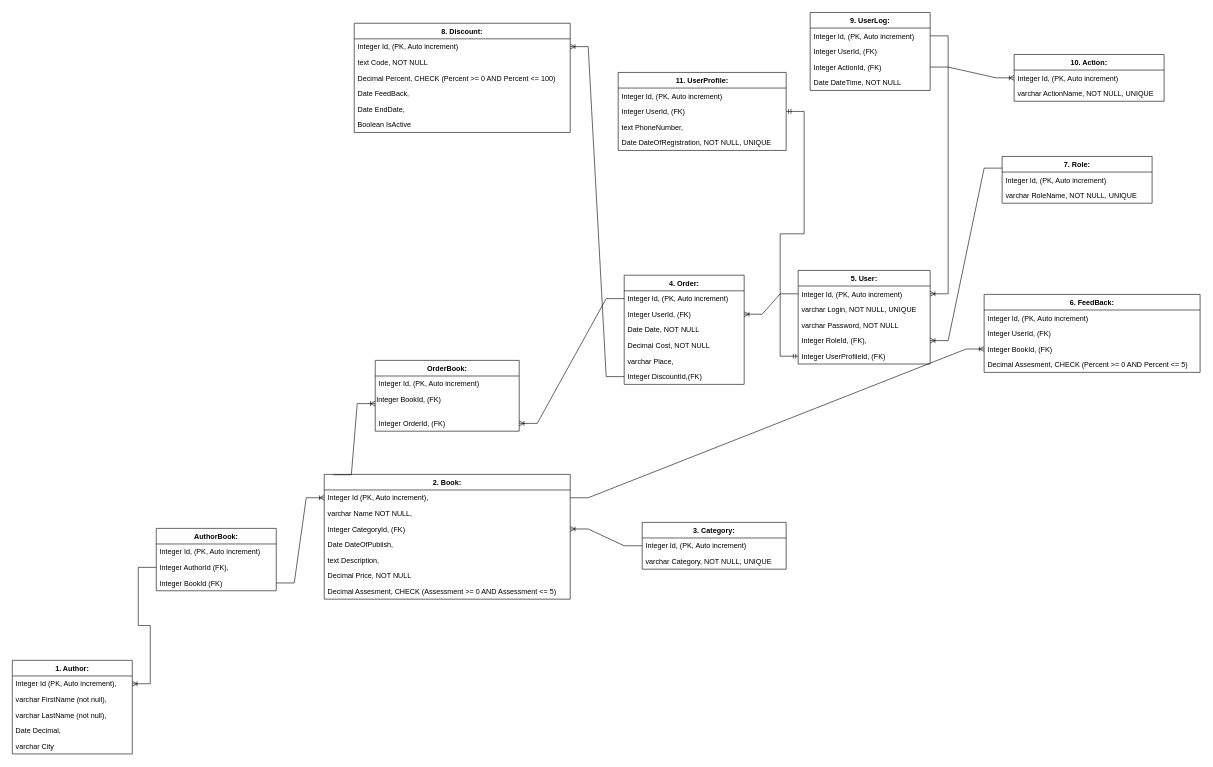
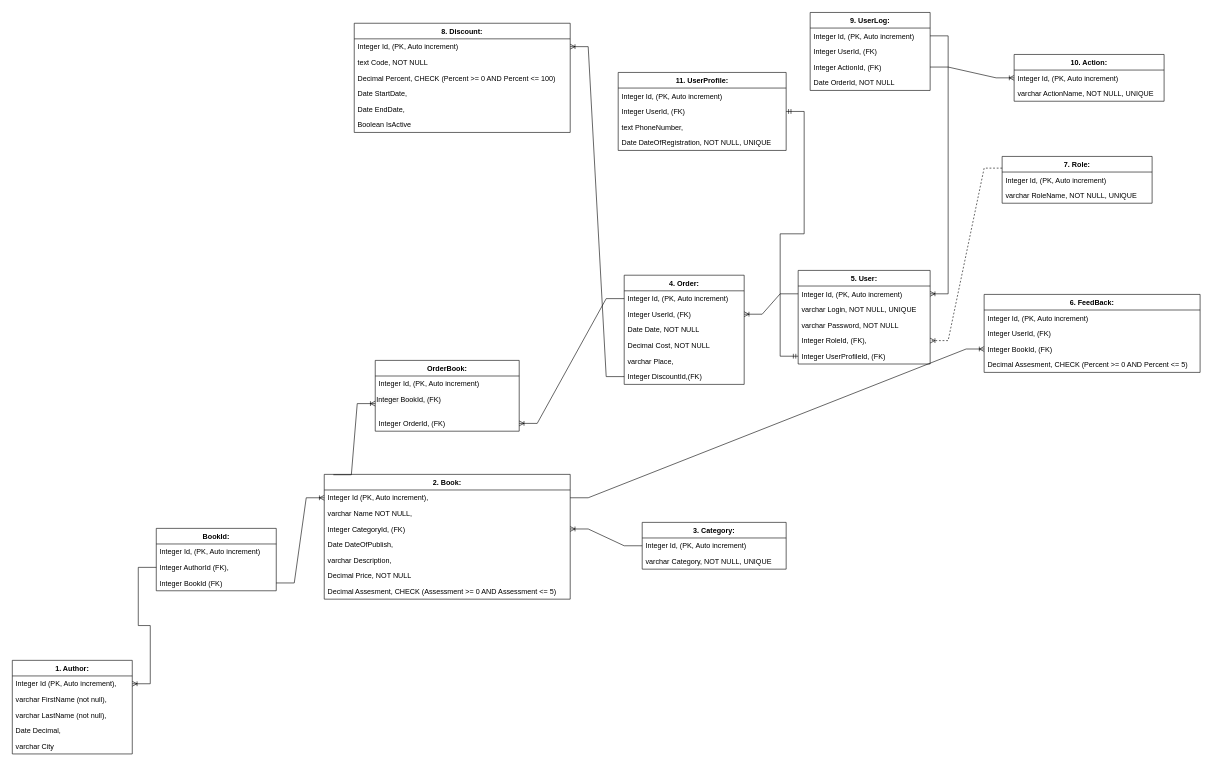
- <mxCell id="55" value="&#09;Date DateTime, NOT NULL" style="text;strokeColor=none;fillColor=none;align=left;verticalAlign=top;spacingLeft=4;spacingRight=4;overflow=hidden;rotatable=0;points=[[0,0.5],[1,0.5]];portConstraint=eastwest;" vertex="1" parent="51"><mxGeometry y="104" width="200" height="26" as="geometry" /></mxCell>
+ <mxCell id="55" value="&#09;Date OrderId, NOT NULL" style="text;strokeColor=none;fillColor=none;align=left;verticalAlign=top;spacingLeft=4;spacingRight=4;overflow=hidden;rotatable=0;points=[[0,0.5],[1,0.5]];portConstraint=eastwest;" vertex="1" parent="51"><mxGeometry y="104" width="200" height="26" as="geometry" /></mxCell>
- <mxCell id="48" value="&#09;Date FeedBack, " style="text;strokeColor=none;fillColor=none;align=left;verticalAlign=top;spacingLeft=4;spacingRight=4;overflow=hidden;rotatable=0;points=[[0,0.5],[1,0.5]];portConstraint=eastwest;" vertex="1" parent="44"><mxGeometry y="104" width="360" height="26" as="geometry" /></mxCell>
+ <mxCell id="48" value="&#09;Date StartDate, " style="text;strokeColor=none;fillColor=none;align=left;verticalAlign=top;spacingLeft=4;spacingRight=4;overflow=hidden;rotatable=0;points=[[0,0.5],[1,0.5]];portConstraint=eastwest;" vertex="1" parent="44"><mxGeometry y="104" width="360" height="26" as="geometry" /></mxCell>
- <mxCell id="78" value="" style="edgeStyle=entityRelationEdgeStyle;fontSize=12;html=1;endArrow=ERoneToMany;rounded=0;exitX=0;exitY=0.25;exitDx=0;exitDy=0;entryX=1;entryY=0.5;entryDx=0;entryDy=0;" edge="1" parent="1" source="41" target="34"><mxGeometry width="100" height="100" relative="1" as="geometry"><mxPoint x="1450" y="470" as="sourcePoint" /><mxPoint x="1550" y="370" as="targetPoint" /></mxGeometry></mxCell>
+ <mxCell id="78" value="" style="edgeStyle=entityRelationEdgeStyle;fontSize=12;html=1;endArrow=ERoneToMany;rounded=0;exitX=0;exitY=0.25;exitDx=0;exitDy=0;entryX=1;entryY=0.5;entryDx=0;entryDy=0;dashed=1;" edge="1" parent="1" source="41" target="34"><mxGeometry width="100" height="100" relative="1" as="geometry"><mxPoint x="1450" y="470" as="sourcePoint" /><mxPoint x="1550" y="370" as="targetPoint" /></mxGeometry></mxCell>
- <mxCell id="16" value="AuthorBook: " style="swimlane;fontStyle=1;childLayout=stackLayout;horizontal=1;startSize=26;horizontalStack=0;resizeParent=1;resizeParentMax=0;resizeLast=0;collapsible=1;marginBottom=0;" vertex="1" parent="1"><mxGeometry x="260" y="880" width="200" height="104" as="geometry" /></mxCell>
+ <mxCell id="16" value="BookId: " style="swimlane;fontStyle=1;childLayout=stackLayout;horizontal=1;startSize=26;horizontalStack=0;resizeParent=1;resizeParentMax=0;resizeLast=0;collapsible=1;marginBottom=0;" vertex="1" parent="1"><mxGeometry x="260" y="880" width="200" height="104" as="geometry" /></mxCell>
- <mxCell id="13" value="&#09;text Description," style="text;strokeColor=none;fillColor=none;align=left;verticalAlign=top;spacingLeft=4;spacingRight=4;overflow=hidden;rotatable=0;points=[[0,0.5],[1,0.5]];portConstraint=eastwest;" vertex="1" parent="8"><mxGeometry y="130" width="410" height="26" as="geometry" /></mxCell>
+ <mxCell id="13" value="&#09;varchar Description," style="text;strokeColor=none;fillColor=none;align=left;verticalAlign=top;spacingLeft=4;spacingRight=4;overflow=hidden;rotatable=0;points=[[0,0.5],[1,0.5]];portConstraint=eastwest;" vertex="1" parent="8"><mxGeometry y="130" width="410" height="26" as="geometry" /></mxCell>
